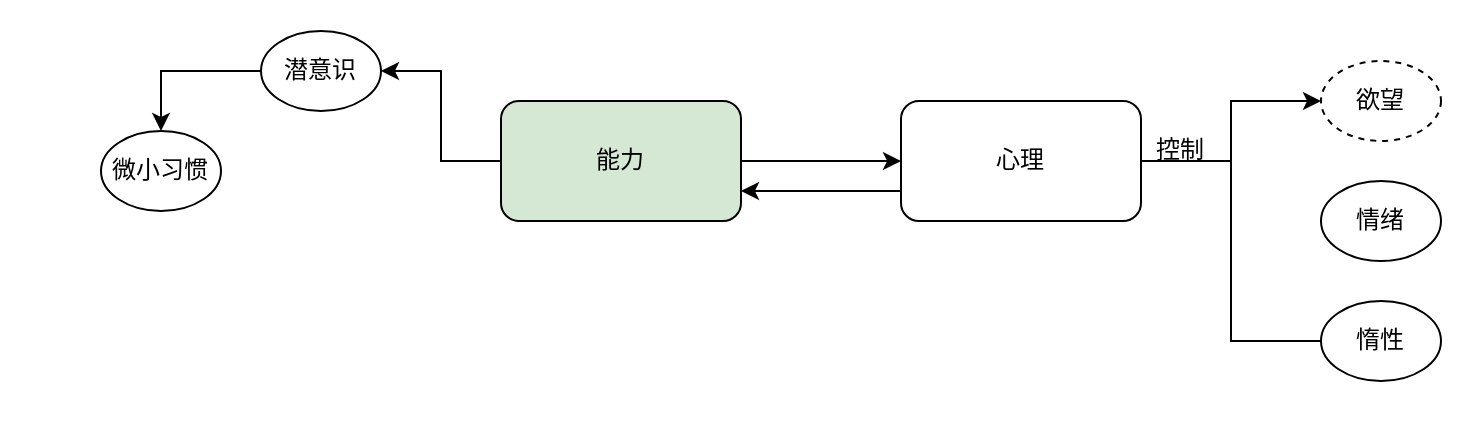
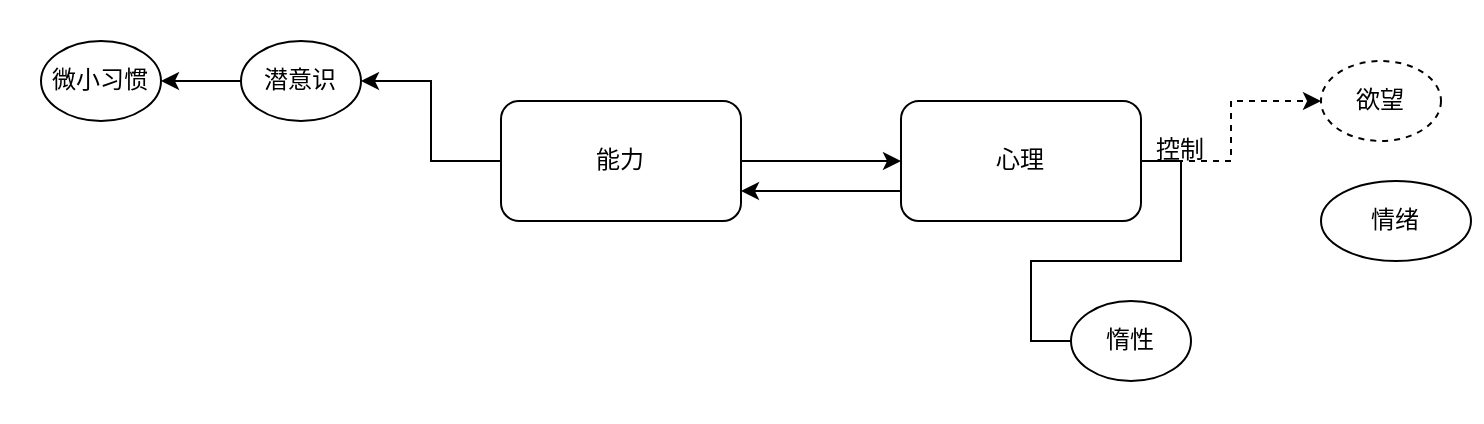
- <mxCell id="14" value="潜意识" style="ellipse;whiteSpace=wrap;html=1;" vertex="1" parent="1"><mxGeometry x="130" y="15" width="60" height="40" as="geometry" /></mxCell>
+ <mxCell id="14" value="潜意识" style="ellipse;whiteSpace=wrap;html=1;" vertex="1" parent="1"><mxGeometry x="120" y="20" width="60" height="40" as="geometry" /></mxCell>
- <mxCell id="6" style="edgeStyle=orthogonalEdgeStyle;rounded=0;orthogonalLoop=1;jettySize=auto;html=1;exitX=1;exitY=0.5;exitDx=0;exitDy=0;entryX=0;entryY=0.5;entryDx=0;entryDy=0;" edge="1" parent="1" source="8" target="9"><mxGeometry relative="1" as="geometry" /></mxCell>
+ <mxCell id="6" style="edgeStyle=orthogonalEdgeStyle;rounded=0;orthogonalLoop=1;jettySize=auto;html=1;exitX=1;exitY=0.5;exitDx=0;exitDy=0;entryX=0;entryY=0.5;entryDx=0;entryDy=0;dashed=1;" edge="1" parent="1" source="8" target="9"><mxGeometry relative="1" as="geometry" /></mxCell>
- <mxCell id="4" value="能力" style="rounded=1;whiteSpace=wrap;html=1;fillColor=#d5e8d4;" vertex="1" parent="1"><mxGeometry x="250" y="50" width="120" height="60" as="geometry" /></mxCell>
+ <mxCell id="4" value="能力" style="rounded=1;whiteSpace=wrap;html=1;" vertex="1" parent="1"><mxGeometry x="250" y="50" width="120" height="60" as="geometry" /></mxCell>
- <mxCell id="11" value="微小习惯" style="ellipse;whiteSpace=wrap;html=1;" vertex="1" parent="1"><mxGeometry x="50" y="65" width="60" height="40" as="geometry" /></mxCell>
+ <mxCell id="11" value="微小习惯" style="ellipse;whiteSpace=wrap;html=1;" vertex="1" parent="1"><mxGeometry x="20" y="20" width="60" height="40" as="geometry" /></mxCell>
- <mxCell id="10" value="情绪" style="ellipse;whiteSpace=wrap;html=1;" vertex="1" parent="1"><mxGeometry x="660" y="90" width="60" height="40" as="geometry" /></mxCell>
+ <mxCell id="10" value="情绪" style="ellipse;whiteSpace=wrap;html=1;" vertex="1" parent="1"><mxGeometry x="660" y="90" width="75" height="40" as="geometry" /></mxCell>
- <mxCell id="15" value="惰性" style="ellipse;whiteSpace=wrap;html=1;" vertex="1" parent="1"><mxGeometry x="660" y="150" width="60" height="40" as="geometry" /></mxCell>
+ <mxCell id="15" value="惰性" style="ellipse;whiteSpace=wrap;html=1;" vertex="1" parent="1"><mxGeometry x="535" y="150" width="60" height="40" as="geometry" /></mxCell>
